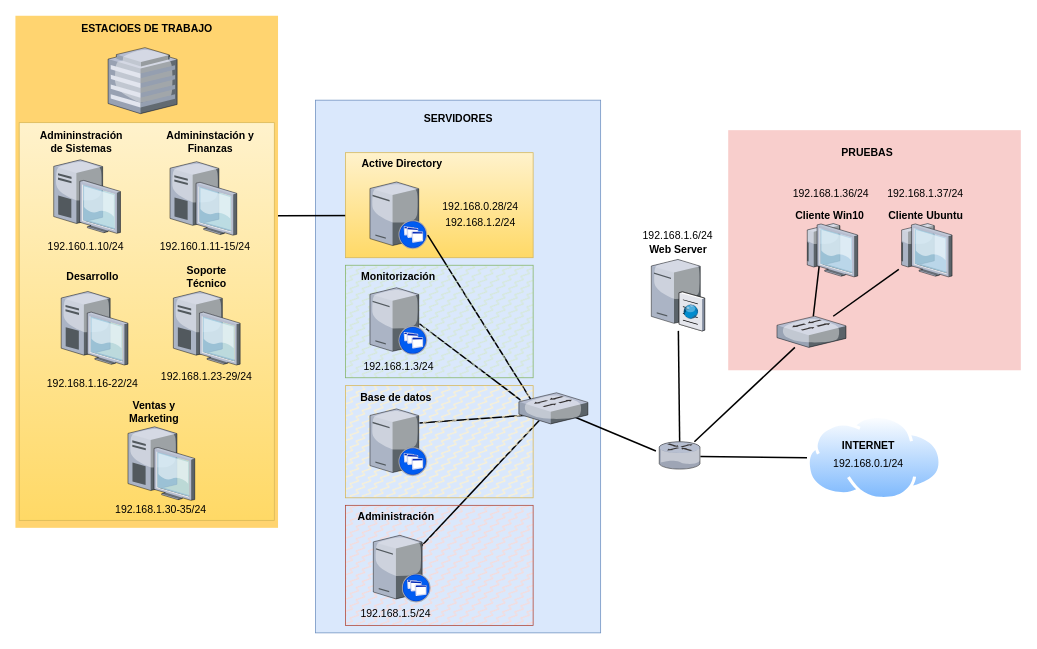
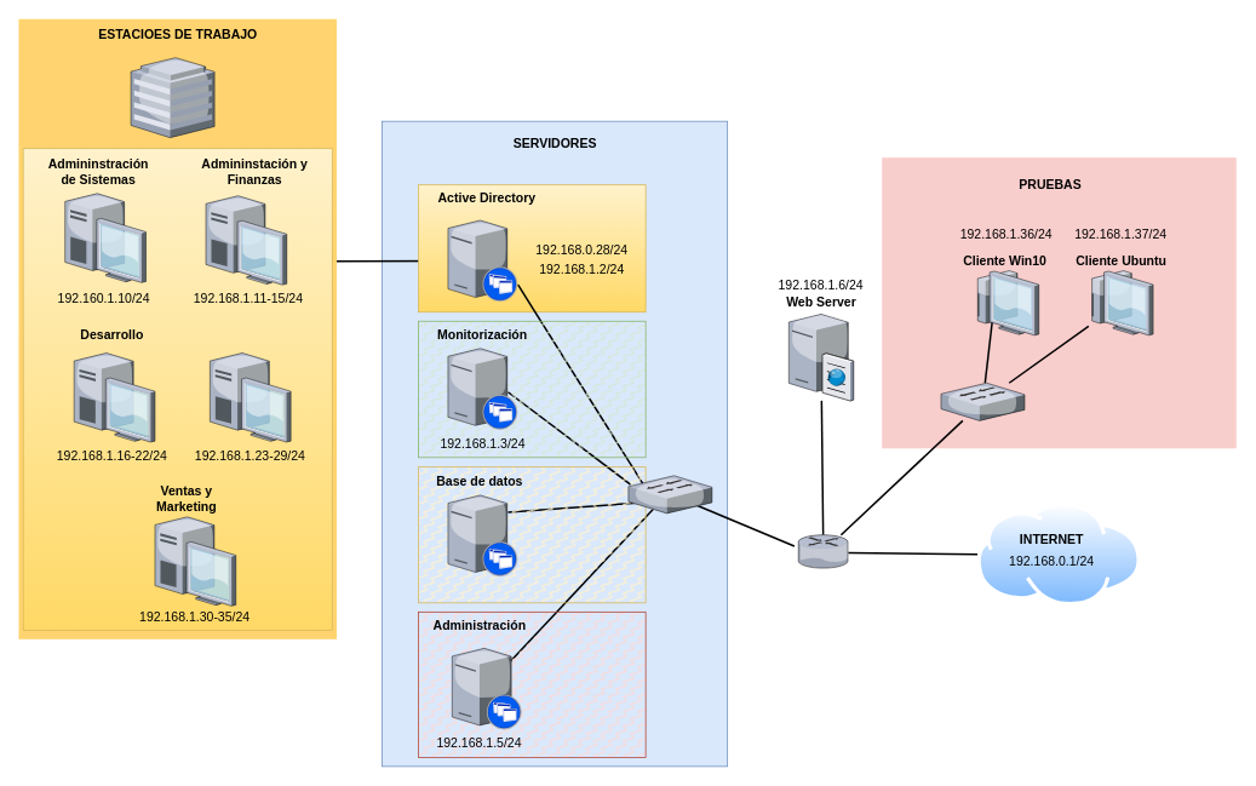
- <mxCell id="55" value="&lt;font style=&quot;font-size: 14px;&quot;&gt;&lt;font style=&quot;&quot;&gt;192.160.1.11-15&lt;/font&gt;&lt;span style=&quot;background-color: initial;&quot;&gt;/24&lt;/span&gt;&lt;/font&gt;" style="text;html=1;align=center;verticalAlign=middle;whiteSpace=wrap;rounded=0;" vertex="1" parent="1"><mxGeometry x="210" y="313" width="125.75" height="30" as="geometry" /></mxCell>
+ <mxCell id="55" value="&lt;font style=&quot;font-size: 14px;&quot;&gt;&lt;font style=&quot;&quot;&gt;192.168.1.11-15&lt;/font&gt;&lt;span style=&quot;background-color: initial;&quot;&gt;/24&lt;/span&gt;&lt;/font&gt;" style="text;html=1;align=center;verticalAlign=middle;whiteSpace=wrap;rounded=0;" vertex="1" parent="1"><mxGeometry x="210" y="313" width="125.75" height="30" as="geometry" /></mxCell>
- <mxCell id="44" value="&lt;font style=&quot;font-size: 14px;&quot;&gt;&lt;b&gt;Soporte Técnico&lt;/b&gt;&lt;/font&gt;" style="text;html=1;align=center;verticalAlign=middle;whiteSpace=wrap;rounded=0;" parent="1" vertex="1"><mxGeometry x="230" y="353" width="89.5" height="30" as="geometry" /></mxCell>
- <mxCell id="47" value="&lt;font style=&quot;font-size: 14px;&quot;&gt;&lt;font style=&quot;&quot;&gt;192.168.1.16-22&lt;/font&gt;&lt;span style=&quot;background-color: initial;&quot;&gt;/24&lt;/span&gt;&lt;/font&gt;" style="text;html=1;align=center;verticalAlign=middle;whiteSpace=wrap;rounded=0;" vertex="1" parent="1"><mxGeometry x="56.75" y="496" width="132.25" height="30" as="geometry" /></mxCell>
+ <mxCell id="47" value="&lt;font style=&quot;font-size: 14px;&quot;&gt;&lt;font style=&quot;&quot;&gt;192.168.1.16-22&lt;/font&gt;&lt;span style=&quot;background-color: initial;&quot;&gt;/24&lt;/span&gt;&lt;/font&gt;" style="text;html=1;align=center;verticalAlign=middle;whiteSpace=wrap;rounded=0;" vertex="1" parent="1"><mxGeometry x="56.75" y="486" width="132.25" height="30" as="geometry" /></mxCell>
